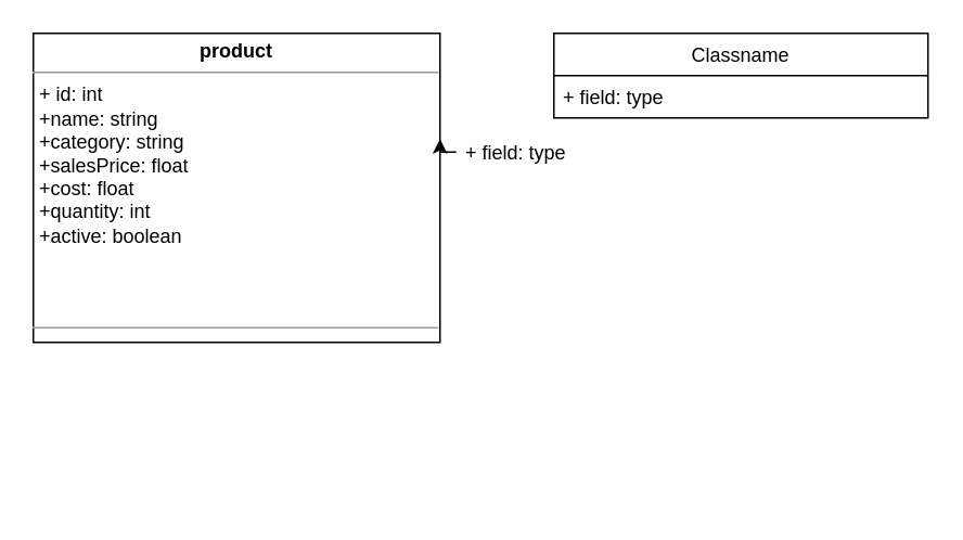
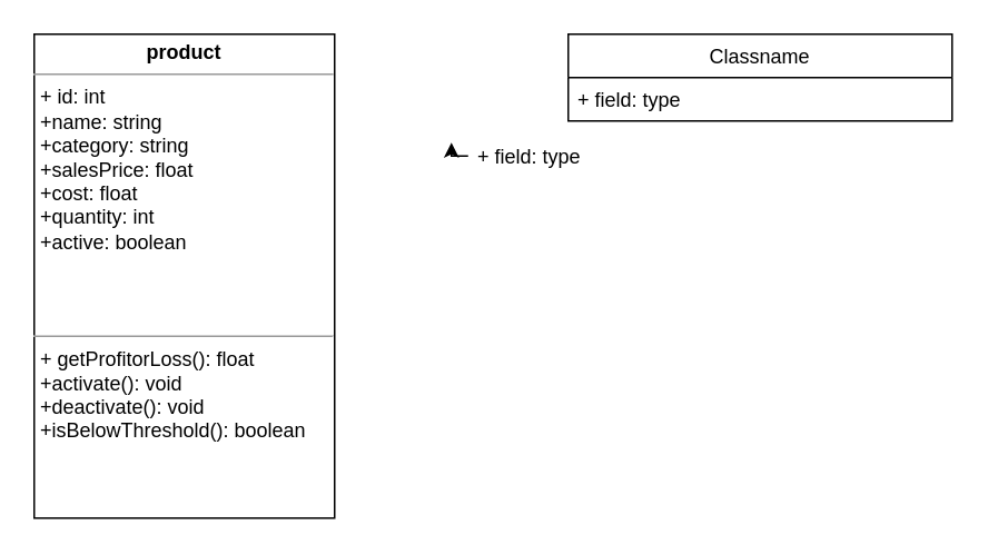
- <mxCell id="2" value="&lt;p style=&quot;margin: 0px ; margin-top: 4px ; text-align: center&quot;&gt;&lt;b&gt;product&lt;/b&gt;&lt;/p&gt;&lt;hr size=&quot;1&quot;&gt;&lt;p style=&quot;margin: 0px ; margin-left: 4px&quot;&gt;+ id: int&lt;/p&gt;&lt;p style=&quot;margin: 0px ; margin-left: 4px&quot;&gt;+name: string&lt;/p&gt;&lt;p style=&quot;margin: 0px ; margin-left: 4px&quot;&gt;+category: string&lt;/p&gt;&lt;p style=&quot;margin: 0px ; margin-left: 4px&quot;&gt;+salesPrice: float&lt;/p&gt;&lt;p style=&quot;margin: 0px ; margin-left: 4px&quot;&gt;+cost: float&lt;/p&gt;&lt;p style=&quot;margin: 0px ; margin-left: 4px&quot;&gt;+quantity: int&lt;/p&gt;&lt;p style=&quot;margin: 0px ; margin-left: 4px&quot;&gt;+active: boolean&lt;/p&gt;&lt;p style=&quot;margin: 0px ; margin-left: 4px&quot;&gt;&lt;br&gt;&lt;/p&gt;&lt;p style=&quot;margin: 0px ; margin-left: 4px&quot;&gt;&lt;br&gt;&lt;/p&gt;&lt;p style=&quot;margin: 0px ; margin-left: 4px&quot;&gt;&lt;br&gt;&lt;/p&gt;&lt;hr size=&quot;1&quot;&gt;&lt;p style=&quot;margin: 0px ; margin-left: 4px&quot;&gt;+ getProfitorLoss(): float&lt;/p&gt;&lt;p style=&quot;margin: 0px ; margin-left: 4px&quot;&gt;+activate(): void&lt;/p&gt;&lt;p style=&quot;margin: 0px ; margin-left: 4px&quot;&gt;+deactivate(): void&lt;/p&gt;&lt;p style=&quot;margin: 0px ; margin-left: 4px&quot;&gt;+isBelowThreshold(): boolean&lt;/p&gt;" style="verticalAlign=top;align=left;overflow=fill;fontSize=12;fontFamily=Helvetica;html=1;" vertex="1" parent="1"><mxGeometry x="20" y="20" width="250" height="190" as="geometry" /></mxCell>
+ <mxCell id="2" value="&lt;p style=&quot;margin: 0px ; margin-top: 4px ; text-align: center&quot;&gt;&lt;b&gt;product&lt;/b&gt;&lt;/p&gt;&lt;hr size=&quot;1&quot;&gt;&lt;p style=&quot;margin: 0px ; margin-left: 4px&quot;&gt;+ id: int&lt;/p&gt;&lt;p style=&quot;margin: 0px ; margin-left: 4px&quot;&gt;+name: string&lt;/p&gt;&lt;p style=&quot;margin: 0px ; margin-left: 4px&quot;&gt;+category: string&lt;/p&gt;&lt;p style=&quot;margin: 0px ; margin-left: 4px&quot;&gt;+salesPrice: float&lt;/p&gt;&lt;p style=&quot;margin: 0px ; margin-left: 4px&quot;&gt;+cost: float&lt;/p&gt;&lt;p style=&quot;margin: 0px ; margin-left: 4px&quot;&gt;+quantity: int&lt;/p&gt;&lt;p style=&quot;margin: 0px ; margin-left: 4px&quot;&gt;+active: boolean&lt;/p&gt;&lt;p style=&quot;margin: 0px ; margin-left: 4px&quot;&gt;&lt;br&gt;&lt;/p&gt;&lt;p style=&quot;margin: 0px ; margin-left: 4px&quot;&gt;&lt;br&gt;&lt;/p&gt;&lt;p style=&quot;margin: 0px ; margin-left: 4px&quot;&gt;&lt;br&gt;&lt;/p&gt;&lt;hr size=&quot;1&quot;&gt;&lt;p style=&quot;margin: 0px ; margin-left: 4px&quot;&gt;+ getProfitorLoss(): float&lt;/p&gt;&lt;p style=&quot;margin: 0px ; margin-left: 4px&quot;&gt;+activate(): void&lt;/p&gt;&lt;p style=&quot;margin: 0px ; margin-left: 4px&quot;&gt;+deactivate(): void&lt;/p&gt;&lt;p style=&quot;margin: 0px ; margin-left: 4px&quot;&gt;+isBelowThreshold(): boolean&lt;/p&gt;" style="verticalAlign=top;align=left;overflow=fill;fontSize=12;fontFamily=Helvetica;html=1;" vertex="1" parent="1"><mxGeometry x="20" y="20" width="180" height="290" as="geometry" /></mxCell>
